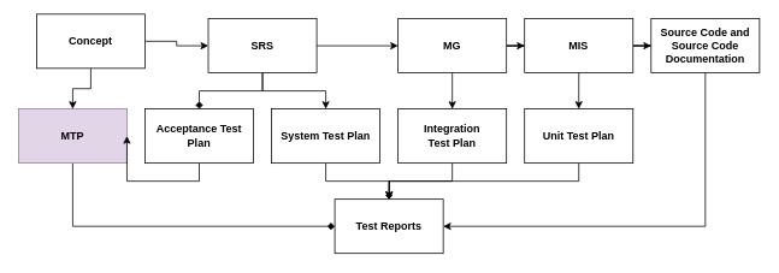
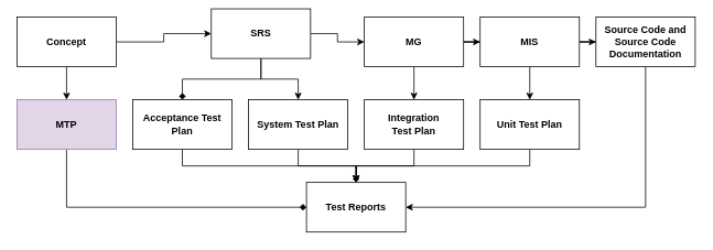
- <mxCell id="3" value="Concept" style="rounded=0;whiteSpace=wrap;html=1;fontStyle=1" parent="1" vertex="1"><mxGeometry x="40" y="15" width="120" height="60" as="geometry" /></mxCell>
+ <mxCell id="3" value="Concept" style="rounded=0;whiteSpace=wrap;html=1;fontStyle=1" parent="1" vertex="1"><mxGeometry x="20" y="20" width="120" height="60" as="geometry" /></mxCell>
- <mxCell id="10" value="SRS" style="rounded=0;whiteSpace=wrap;html=1;fontStyle=1" parent="1" vertex="1"><mxGeometry x="230" y="20" width="120" height="60" as="geometry" /></mxCell>
+ <mxCell id="10" value="SRS" style="rounded=0;whiteSpace=wrap;html=1;fontStyle=1" parent="1" vertex="1"><mxGeometry x="255" y="10" width="120" height="60" as="geometry" /></mxCell>
- <mxCell id="25" style="edgeStyle=orthogonalEdgeStyle;rounded=0;orthogonalLoop=1;jettySize=auto;html=1;exitX=0.5;exitY=1;exitDx=0;exitDy=0;" parent="1" source="26" target="6" edge="1"><mxGeometry relative="1" as="geometry" /></mxCell>
+ <mxCell id="25" style="edgeStyle=orthogonalEdgeStyle;rounded=0;orthogonalLoop=1;jettySize=auto;html=1;exitX=0.5;exitY=1;exitDx=0;exitDy=0;" parent="1" source="26" target="27" edge="1"><mxGeometry relative="1" as="geometry" /></mxCell>
